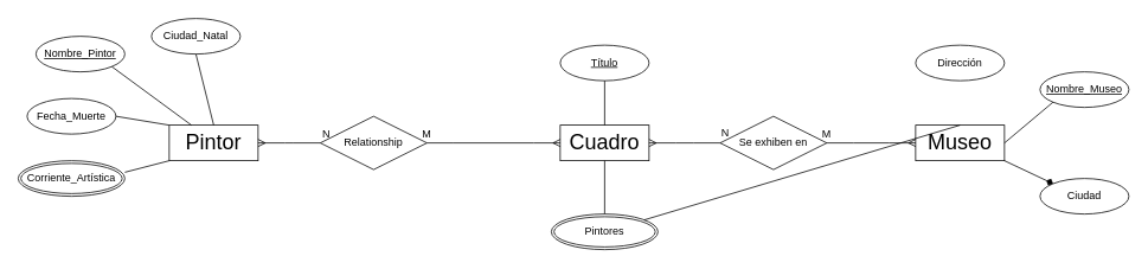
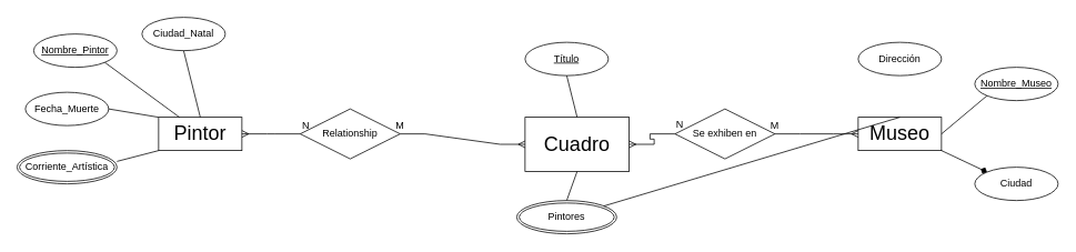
- <mxCell id="15" value="&lt;font style=&quot;font-size: 24px;&quot;&gt;Cuadro&lt;/font&gt;" style="whiteSpace=wrap;html=1;align=center;" vertex="1" parent="1"><mxGeometry x="630" y="140" width="100" height="40" as="geometry" /></mxCell>
+ <mxCell id="15" value="&lt;font style=&quot;font-size: 24px;&quot;&gt;Cuadro&lt;/font&gt;" style="whiteSpace=wrap;html=1;align=center;" vertex="1" parent="1"><mxGeometry x="630" y="140" width="125" height="65" as="geometry" /></mxCell>
